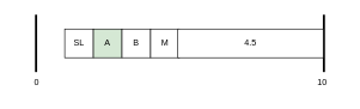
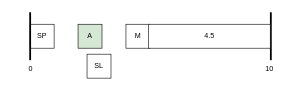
+ <mxCell id="3" value="SP" style="rounded=0;whiteSpace=wrap;html=1;" parent="1" vertex="1"><mxGeometry x="49" y="40" width="40" height="40" as="geometry" /></mxCell>
- <mxCell id="2" value="SL" style="rounded=0;whiteSpace=wrap;html=1;" parent="1" vertex="1"><mxGeometry x="89" y="40" width="40" height="40" as="geometry" /></mxCell>
+ <mxCell id="2" value="SL" style="rounded=0;whiteSpace=wrap;html=1;" parent="1" vertex="1"><mxGeometry x="144" y="90" width="40" height="40" as="geometry" /></mxCell>
- <mxCell id="9" value="B" style="rounded=0;whiteSpace=wrap;html=1;" parent="1" vertex="1"><mxGeometry x="169" y="40" width="40" height="40" as="geometry" /></mxCell>
